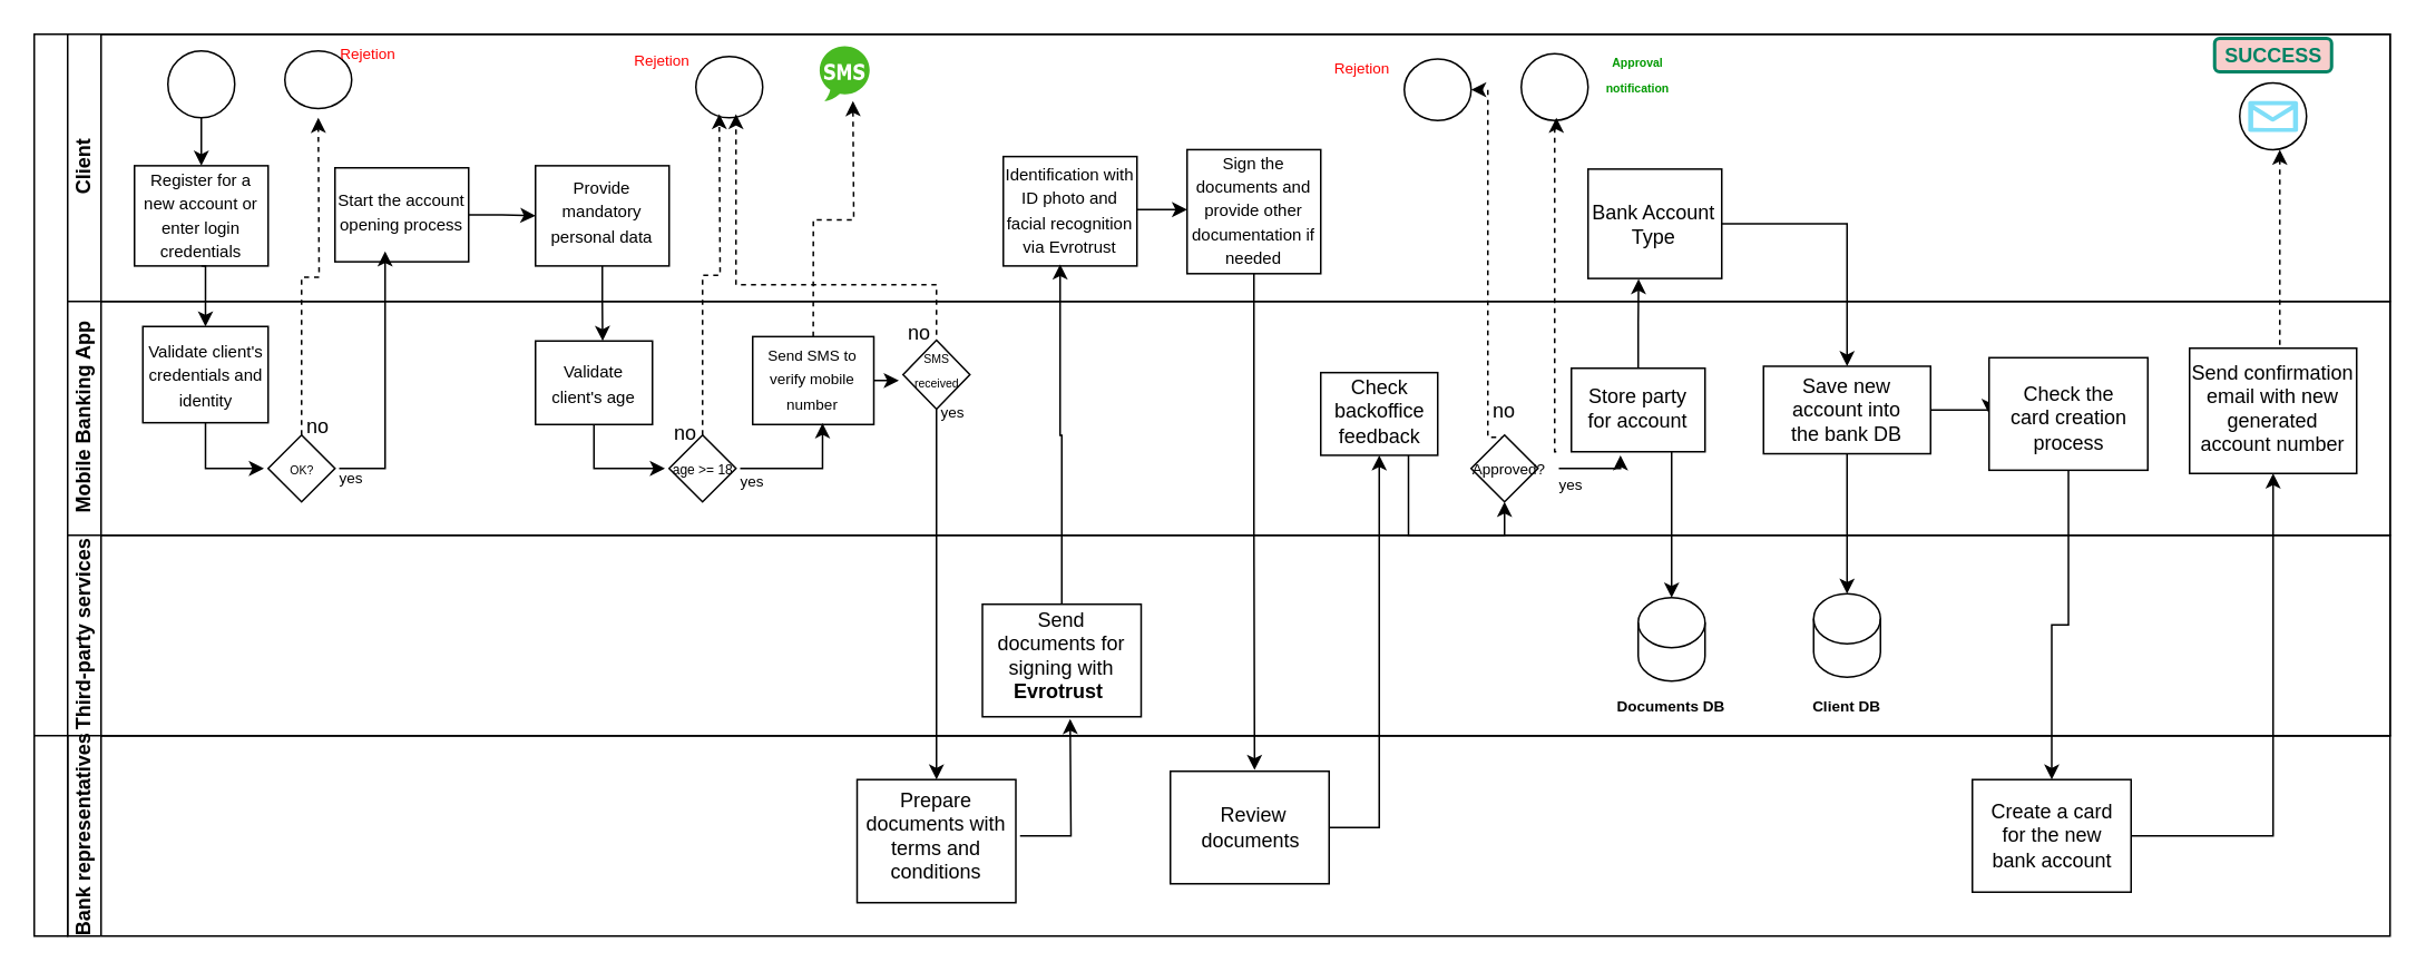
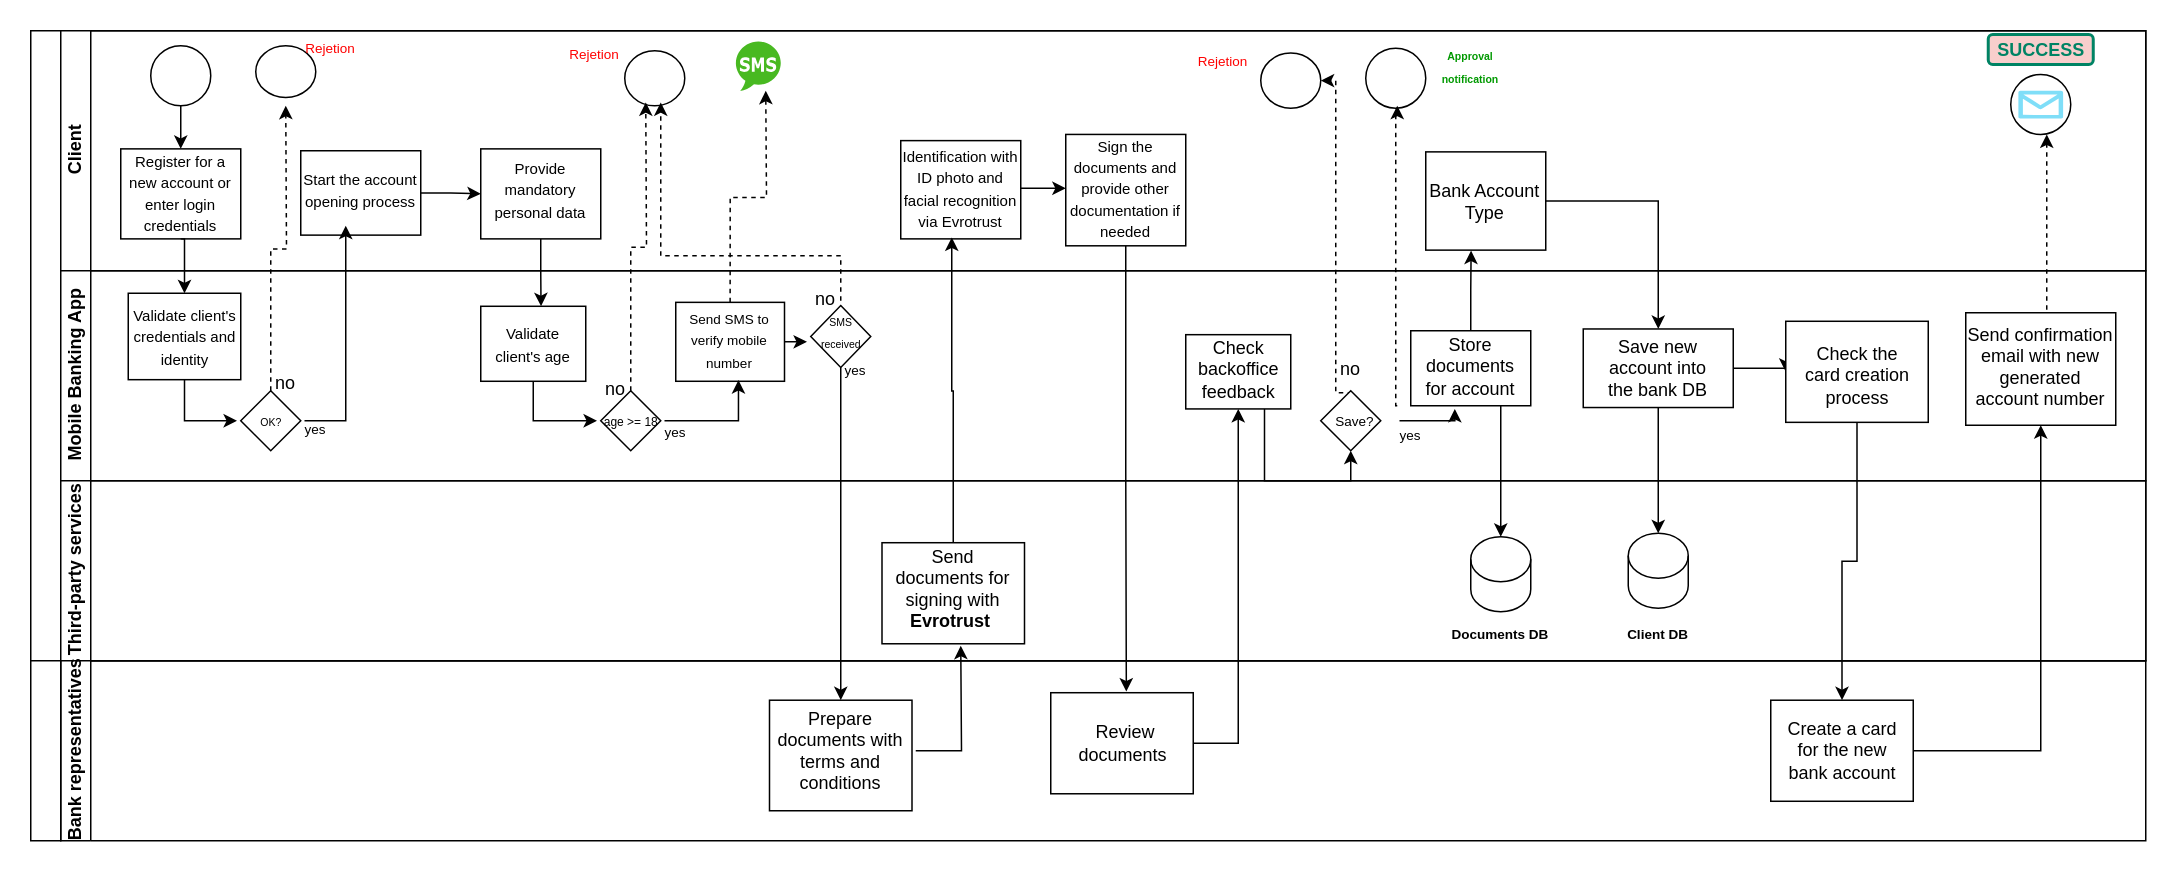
- <mxCell id="55" value="Store party for account" style="text;strokeColor=none;align=center;fillColor=none;html=1;verticalAlign=middle;whiteSpace=wrap;rounded=0;" parent="42" vertex="1"><mxGeometry x="901.25" y="48.81" width="77.5" height="30" as="geometry" /></mxCell>
+ <mxCell id="55" value="Store documents for account" style="text;strokeColor=none;align=center;fillColor=none;html=1;verticalAlign=middle;whiteSpace=wrap;rounded=0;" parent="42" vertex="1"><mxGeometry x="901.25" y="48.81" width="77.5" height="30" as="geometry" /></mxCell>
- <mxCell id="75" value="&lt;font style=&quot;font-size: 9px;&quot;&gt;Approved?&lt;/font&gt;" style="text;strokeColor=none;align=center;fillColor=none;html=1;verticalAlign=middle;whiteSpace=wrap;rounded=0;" parent="42" vertex="1"><mxGeometry x="832.5" y="82.5" width="60" height="35" as="geometry" /></mxCell>
+ <mxCell id="75" value="&lt;font style=&quot;font-size: 9px;&quot;&gt;Save?&lt;/font&gt;" style="text;strokeColor=none;align=center;fillColor=none;html=1;verticalAlign=middle;whiteSpace=wrap;rounded=0;" parent="42" vertex="1"><mxGeometry x="832.5" y="82.5" width="60" height="35" as="geometry" /></mxCell>
